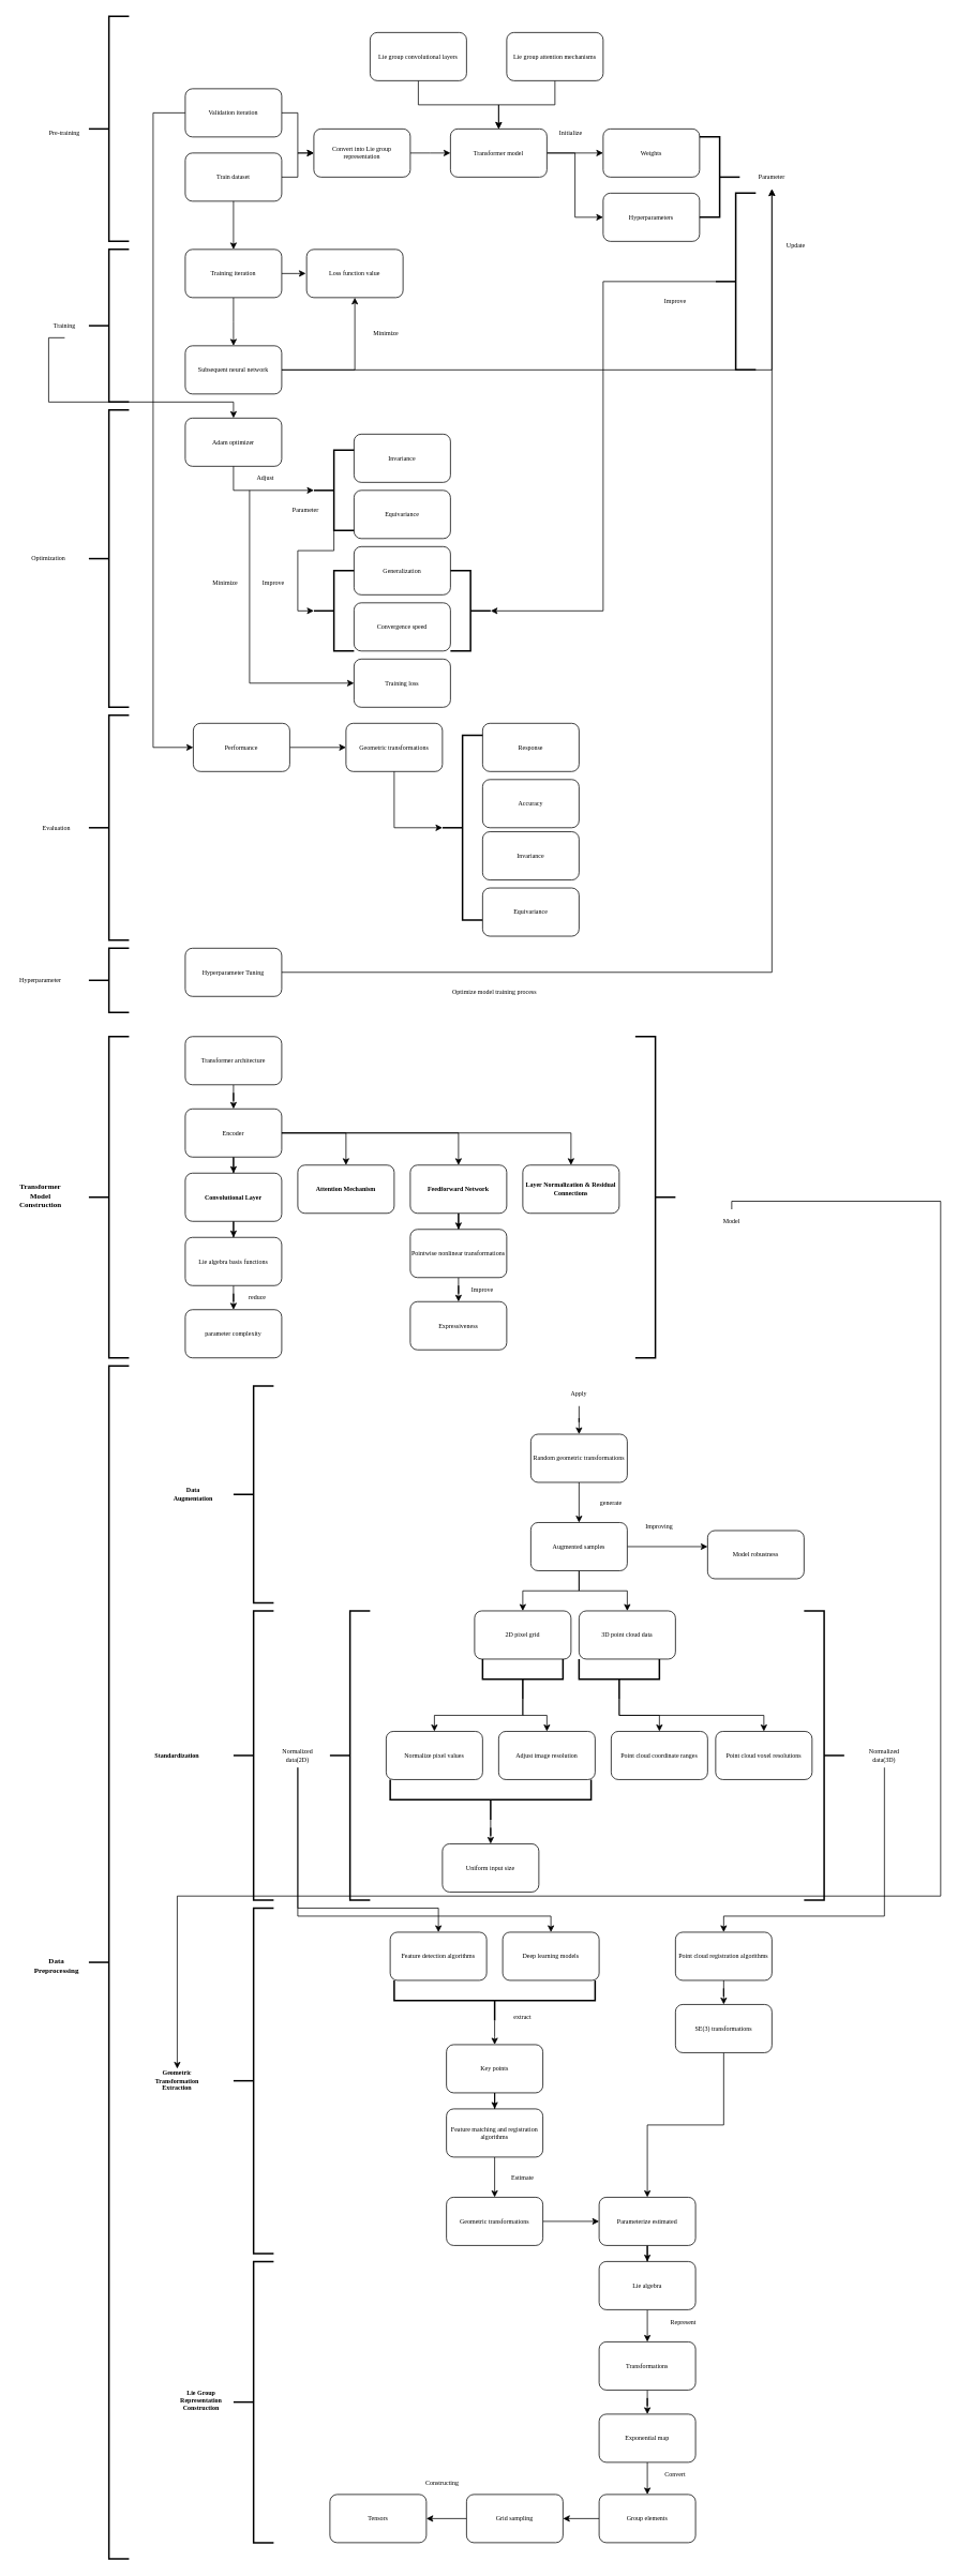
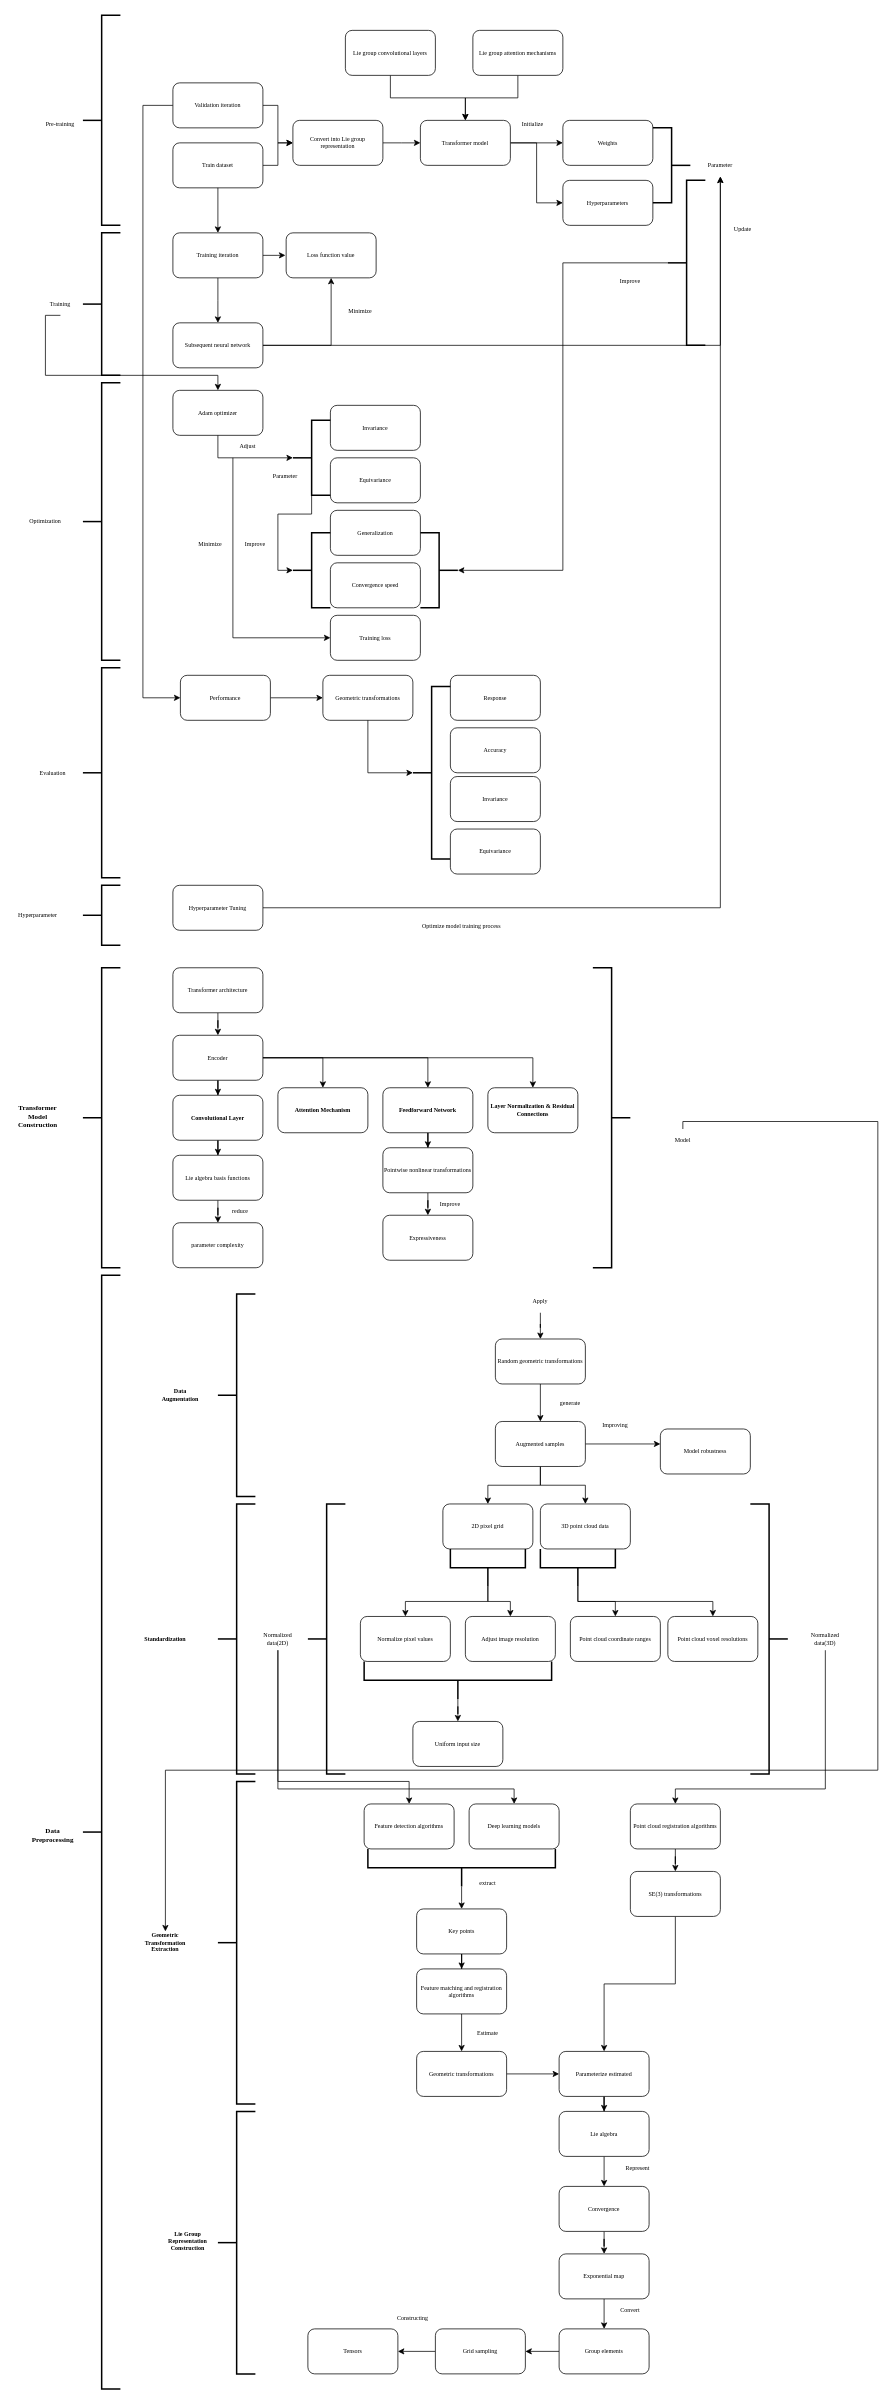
- <mxCell id="49" value="&lt;span style=&quot;&quot;&gt;Transformations&lt;/span&gt;" style="rounded=1;html=1;fontFamily=Times New Roman;align=center;textDirection=ltr;textShadow=0;labelBorderColor=none;labelBackgroundColor=none;horizontal=1;fontSize=8;verticalAlign=middle;fontColor=light-dark(#000000,#EDEDED);whiteSpace=wrap;" vertex="1" parent="1"><mxGeometry x="745" y="2915" width="120" height="60" as="geometry" /></mxCell>
+ <mxCell id="49" value="&lt;span style=&quot;&quot;&gt;Convergence&lt;/span&gt;" style="rounded=1;html=1;fontFamily=Times New Roman;align=center;textDirection=ltr;textShadow=0;labelBorderColor=none;labelBackgroundColor=none;horizontal=1;fontSize=8;verticalAlign=middle;fontColor=light-dark(#000000,#EDEDED);whiteSpace=wrap;" vertex="1" parent="1"><mxGeometry x="745" y="2915" width="120" height="60" as="geometry" /></mxCell>
